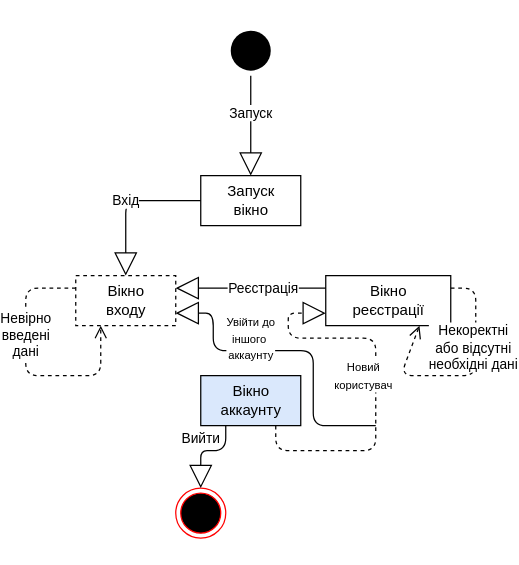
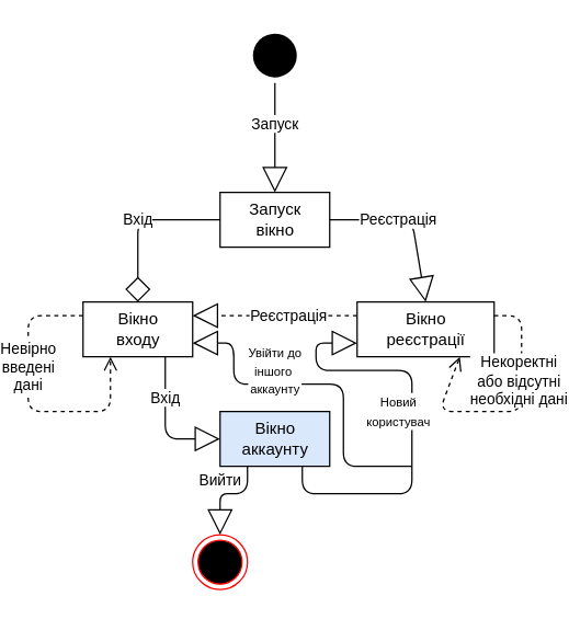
+ <mxCell id="8" value="Реєстрація" style="endArrow=block;endSize=16;endFill=0;html=1;exitX=1;exitY=0.5;exitDx=0;exitDy=0;entryX=0.5;entryY=0;entryDx=0;entryDy=0;" edge="1" parent="1" source="4" target="5"><mxGeometry x="-0.167" width="160" relative="1" as="geometry"><mxPoint x="170" y="170" as="sourcePoint" /><mxPoint x="110" y="230" as="targetPoint" /><mxPoint as="offset" /><Array as="points"><mxPoint x="300" y="160" /></Array></mxGeometry></mxCell>
- <mxCell id="7" value="Вхід" style="endArrow=block;endSize=16;endFill=0;html=1;exitX=0;exitY=0.5;exitDx=0;exitDy=0;entryX=0.5;entryY=0;entryDx=0;entryDy=0;" edge="1" parent="1" source="4" target="6"><mxGeometry width="160" relative="1" as="geometry"><mxPoint x="90" y="100" as="sourcePoint" /><mxPoint x="90" y="180" as="targetPoint" /><mxPoint as="offset" /><Array as="points"><mxPoint x="100" y="160" /></Array></mxGeometry></mxCell>
+ <mxCell id="7" value="Вхід" style="endArrow=diamond;endSize=16;endFill=0;html=1;exitX=0;exitY=0.5;exitDx=0;exitDy=0;entryX=0.5;entryY=0;entryDx=0;entryDy=0;" edge="1" parent="1" source="4" target="6"><mxGeometry width="160" relative="1" as="geometry"><mxPoint x="90" y="100" as="sourcePoint" /><mxPoint x="90" y="180" as="targetPoint" /><mxPoint as="offset" /><Array as="points"><mxPoint x="100" y="160" /></Array></mxGeometry></mxCell>
- <mxCell id="13" value="Реєстрація" style="endArrow=block;endSize=16;endFill=0;html=1;exitX=0;exitY=0.25;exitDx=0;exitDy=0;entryX=1;entryY=0.25;entryDx=0;entryDy=0;" edge="1" parent="1" source="5" target="6"><mxGeometry x="-0.167" width="160" relative="1" as="geometry"><mxPoint x="160" y="210" as="sourcePoint" /><mxPoint x="220" y="270" as="targetPoint" /><mxPoint as="offset" /><Array as="points" /></mxGeometry></mxCell>
+ <mxCell id="13" value="Реєстрація" style="endArrow=block;endSize=16;endFill=0;html=1;exitX=0;exitY=0.25;exitDx=0;exitDy=0;entryX=1;entryY=0.25;entryDx=0;entryDy=0;dashed=1;" edge="1" parent="1" source="5" target="6"><mxGeometry x="-0.167" width="160" relative="1" as="geometry"><mxPoint x="160" y="210" as="sourcePoint" /><mxPoint x="220" y="270" as="targetPoint" /><mxPoint as="offset" /><Array as="points" /></mxGeometry></mxCell>
- <mxCell id="6" value="Вікно&lt;br&gt;входу" style="html=1;dashed=1;" vertex="1" parent="1"><mxGeometry x="60" y="220" width="80" height="40" as="geometry" /></mxCell>
+ <mxCell id="6" value="Вікно&lt;br&gt;входу" style="html=1;" vertex="1" parent="1"><mxGeometry x="60" y="220" width="80" height="40" as="geometry" /></mxCell>
+ <mxCell id="11" value="Вхід" style="endArrow=block;endSize=16;endFill=0;html=1;exitX=0.75;exitY=1;exitDx=0;exitDy=0;entryX=0;entryY=0.5;entryDx=0;entryDy=0;" edge="1" parent="1" source="6" target="10"><mxGeometry x="-0.4" width="160" relative="1" as="geometry"><mxPoint x="150" y="300" as="sourcePoint" /><mxPoint x="90" y="360" as="targetPoint" /><mxPoint as="offset" /><Array as="points"><mxPoint x="120" y="320" /></Array></mxGeometry></mxCell>
- <mxCell id="16" value="&lt;font style=&quot;font-size: 9px&quot;&gt;Новий&lt;br&gt;користувач&lt;/font&gt;" style="endArrow=block;endSize=16;endFill=0;html=1;entryX=0;entryY=0.75;entryDx=0;entryDy=0;exitX=0.75;exitY=1;exitDx=0;exitDy=0;dashed=1;" edge="1" parent="1" source="10" target="5"><mxGeometry x="0.032" y="10" width="160" relative="1" as="geometry"><mxPoint x="220" y="360" as="sourcePoint" /><mxPoint x="330" y="380" as="targetPoint" /><mxPoint as="offset" /><Array as="points"><mxPoint x="220" y="360" /><mxPoint x="300" y="360" /><mxPoint x="300" y="270" /><mxPoint x="270" y="270" /><mxPoint x="230" y="270" /><mxPoint x="230" y="250" /></Array></mxGeometry></mxCell>
+ <mxCell id="16" value="&lt;font style=&quot;font-size: 9px&quot;&gt;Новий&lt;br&gt;користувач&lt;/font&gt;" style="endArrow=block;endSize=16;endFill=0;html=1;entryX=0;entryY=0.75;entryDx=0;entryDy=0;exitX=0.75;exitY=1;exitDx=0;exitDy=0;" edge="1" parent="1" source="10" target="5"><mxGeometry x="0.032" y="10" width="160" relative="1" as="geometry"><mxPoint x="220" y="360" as="sourcePoint" /><mxPoint x="330" y="380" as="targetPoint" /><mxPoint as="offset" /><Array as="points"><mxPoint x="220" y="360" /><mxPoint x="300" y="360" /><mxPoint x="300" y="270" /><mxPoint x="270" y="270" /><mxPoint x="230" y="270" /><mxPoint x="230" y="250" /></Array></mxGeometry></mxCell>
